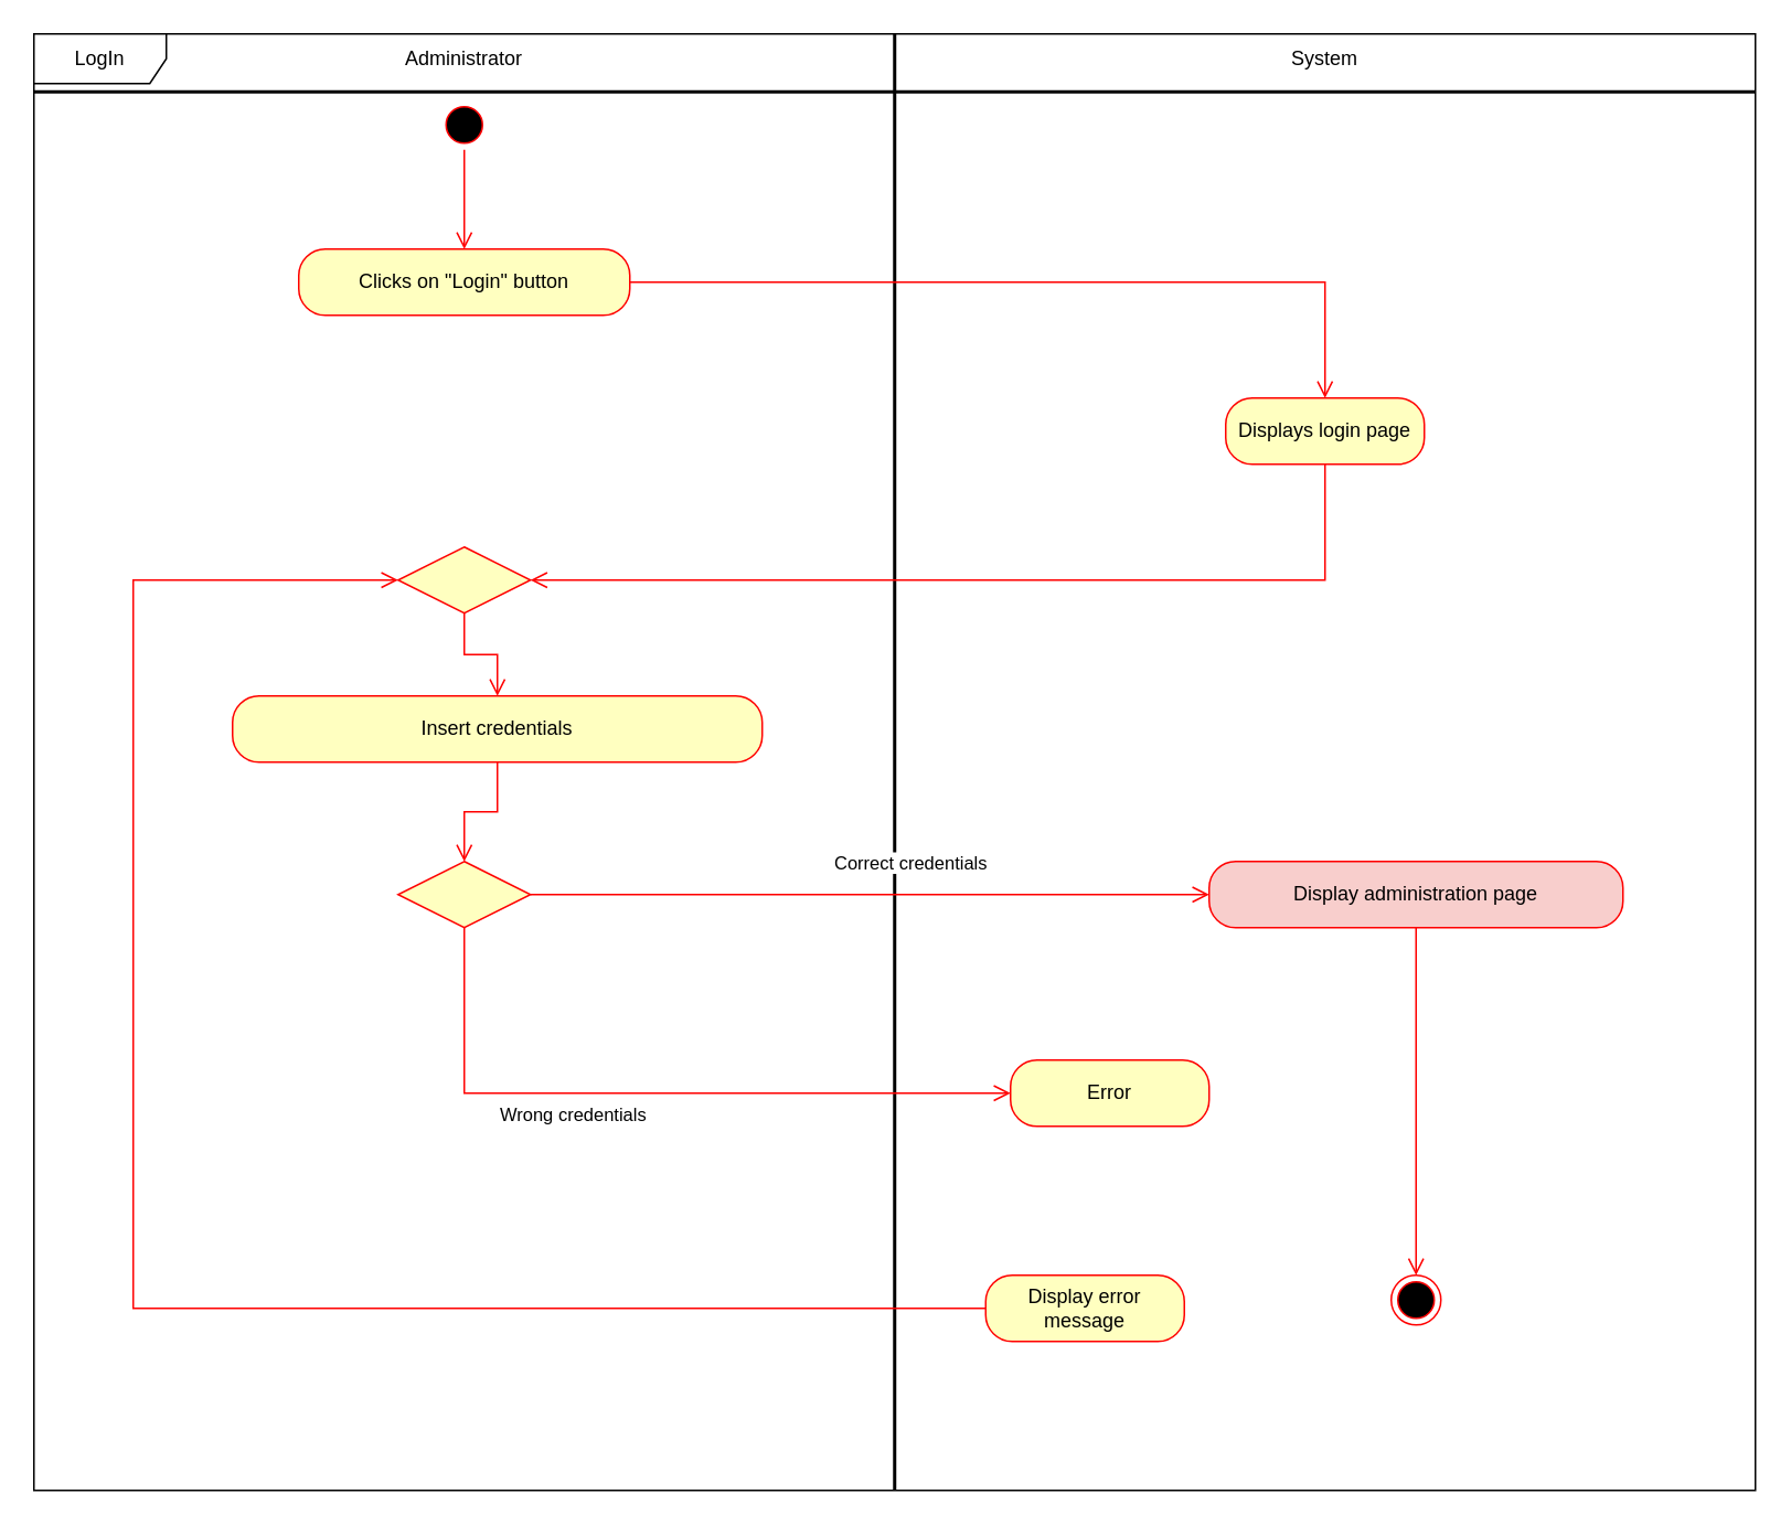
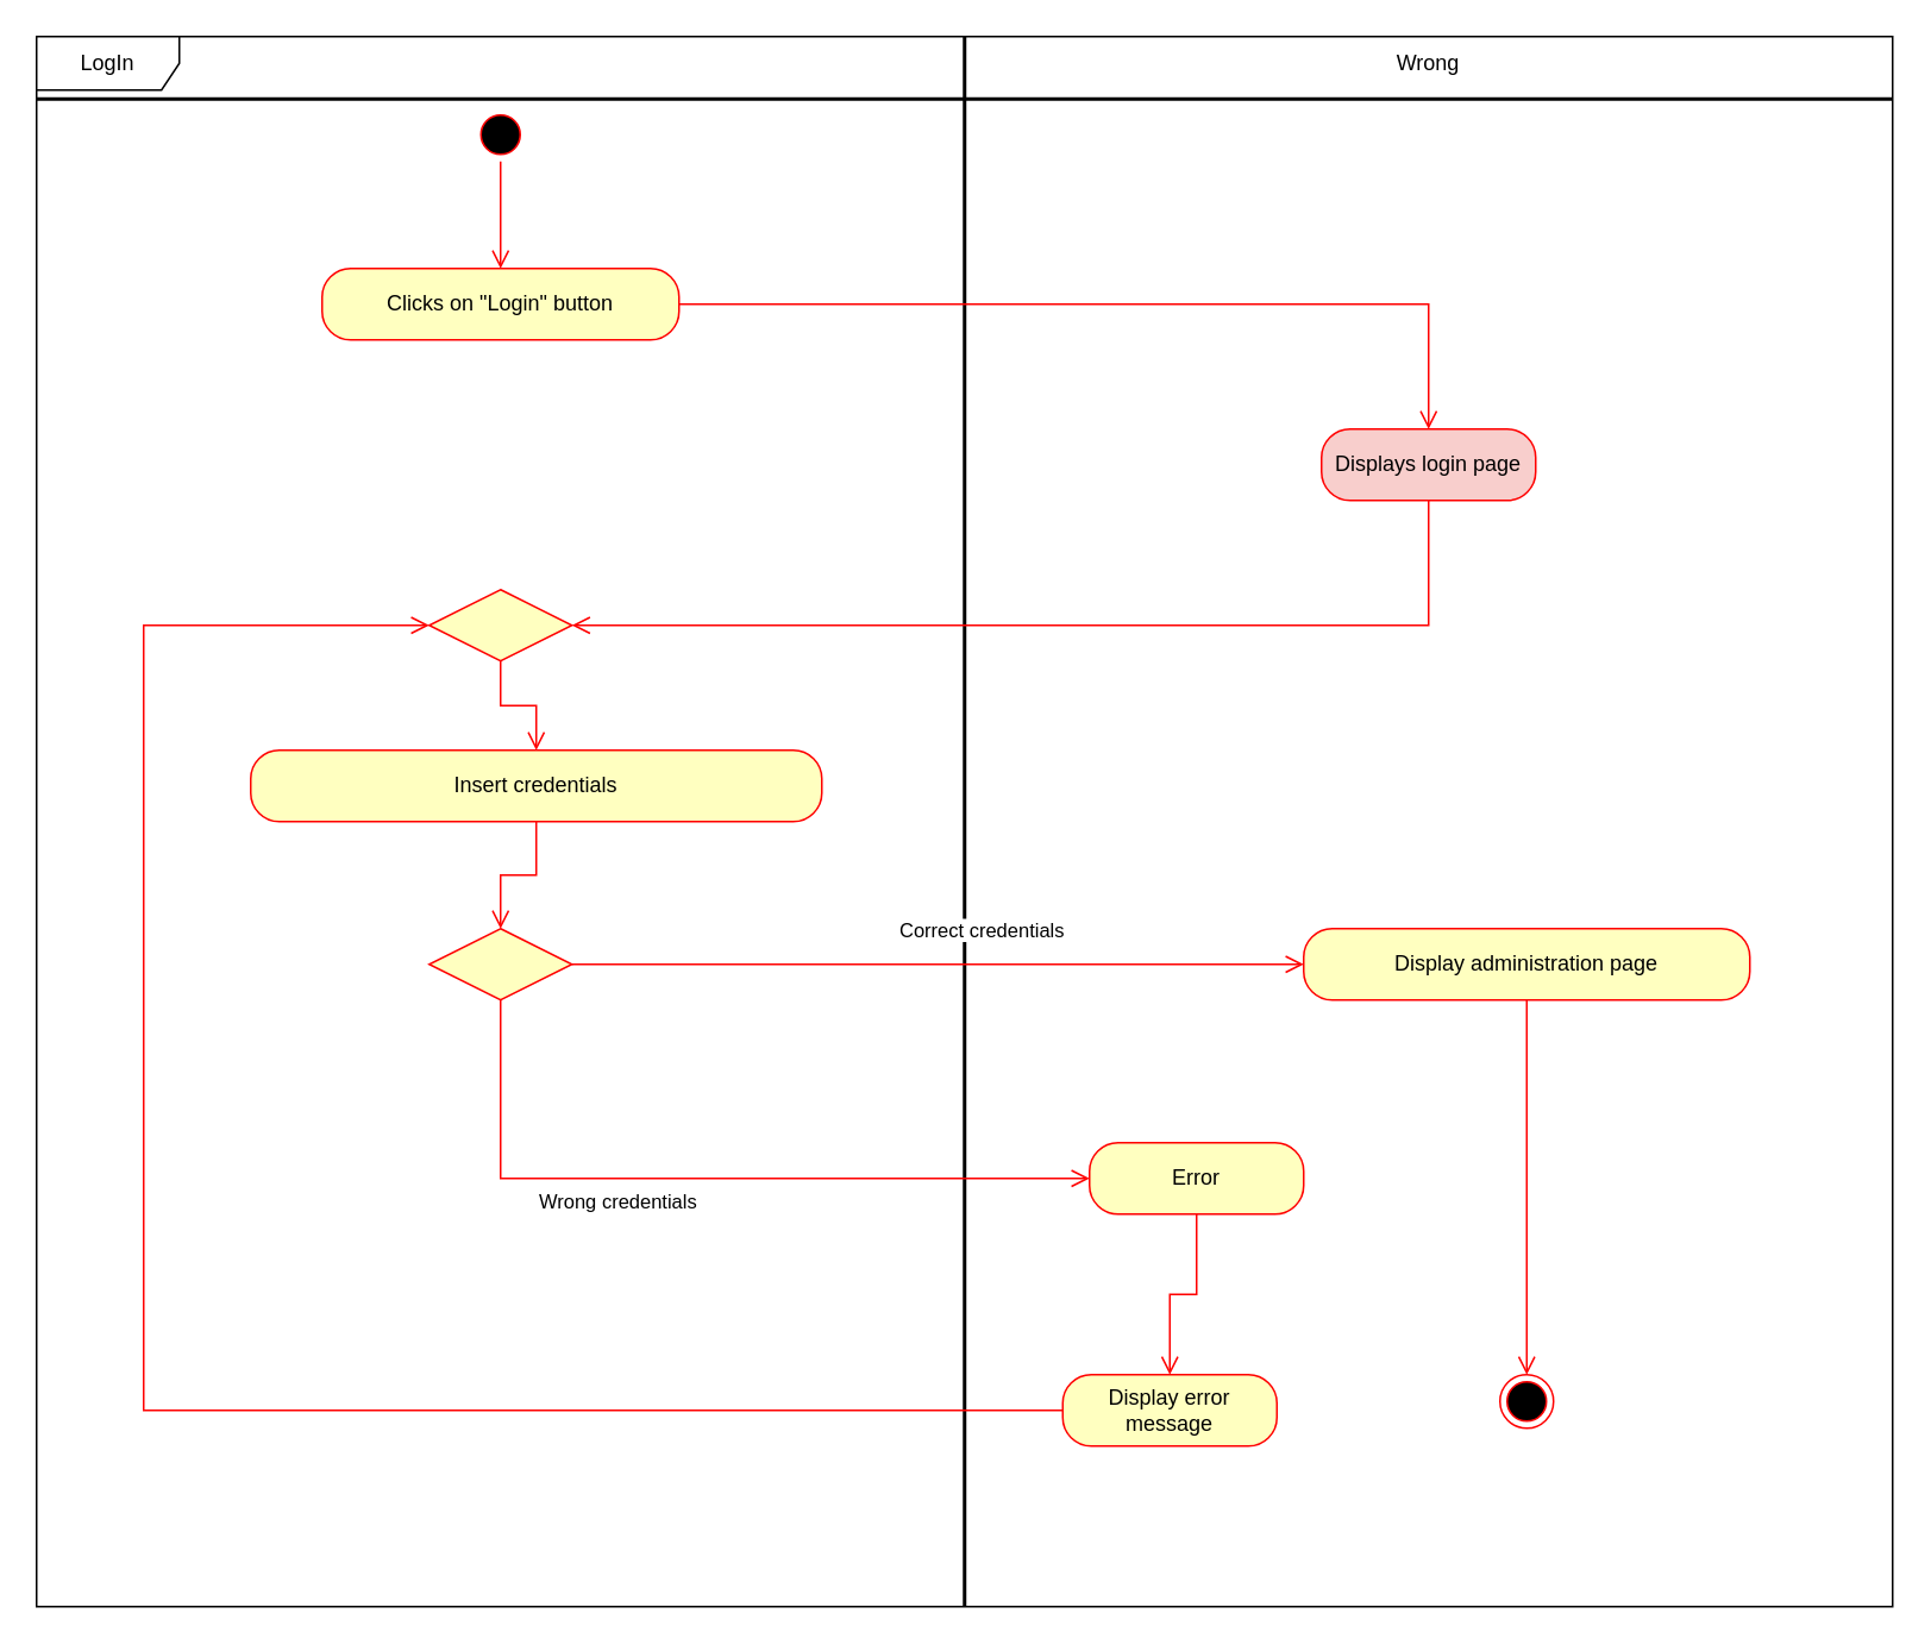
- <mxCell id="17" value="Administrator" style="text;html=1;strokeColor=none;fillColor=none;align=center;verticalAlign=middle;whiteSpace=wrap;rounded=0;" parent="1" vertex="1"><mxGeometry x="220" width="120" height="30" as="geometry" y="20" /></mxCell>
- <mxCell id="18" value="System" style="text;html=1;strokeColor=none;fillColor=none;align=center;verticalAlign=middle;whiteSpace=wrap;rounded=0;" parent="1" vertex="1"><mxGeometry x="770" width="60" height="30" as="geometry" y="20" /></mxCell>
+ <mxCell id="18" value="Wrong" style="text;html=1;strokeColor=none;fillColor=none;align=center;verticalAlign=middle;whiteSpace=wrap;rounded=0;" parent="1" vertex="1"><mxGeometry x="770" width="60" height="30" as="geometry" y="20" /></mxCell>
- <mxCell id="25" value="Displays login page" style="rounded=1;whiteSpace=wrap;html=1;arcSize=40;fontColor=#000000;fillColor=#ffffc0;strokeColor=#ff0000;" parent="1" vertex="1"><mxGeometry x="740" y="240" width="120" height="40" as="geometry" /></mxCell>
+ <mxCell id="25" value="Displays login page" style="rounded=1;whiteSpace=wrap;html=1;arcSize=40;fontColor=#000000;fillColor=#f8cecc;strokeColor=#ff0000;" parent="1" vertex="1"><mxGeometry x="740" y="240" width="120" height="40" as="geometry" /></mxCell>
- <mxCell id="13" value="Display administration page" style="rounded=1;whiteSpace=wrap;html=1;arcSize=40;fontColor=#000000;fillColor=#f8cecc;strokeColor=#ff0000;" parent="1" vertex="1"><mxGeometry x="730" y="520" width="250" height="40" as="geometry" /></mxCell>
+ <mxCell id="13" value="Display administration page" style="rounded=1;whiteSpace=wrap;html=1;arcSize=40;fontColor=#000000;fillColor=#ffffc0;strokeColor=#ff0000;" parent="1" vertex="1"><mxGeometry x="730" y="520" width="250" height="40" as="geometry" /></mxCell>
+ <mxCell id="22" value="" style="edgeStyle=orthogonalEdgeStyle;html=1;verticalAlign=bottom;endArrow=open;endSize=8;strokeColor=#ff0000;rounded=0;" parent="1" source="21" target="19" edge="1"><mxGeometry relative="1" as="geometry"><mxPoint x="670" y="740" as="targetPoint" /></mxGeometry></mxCell>
